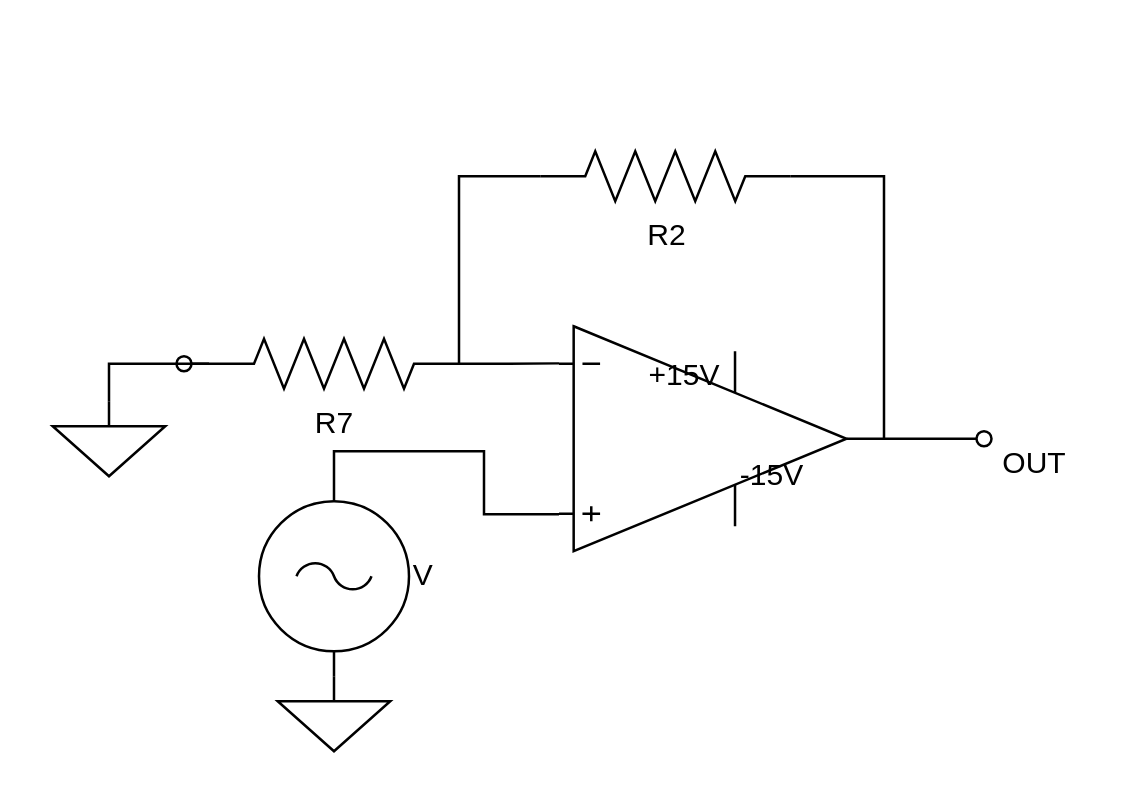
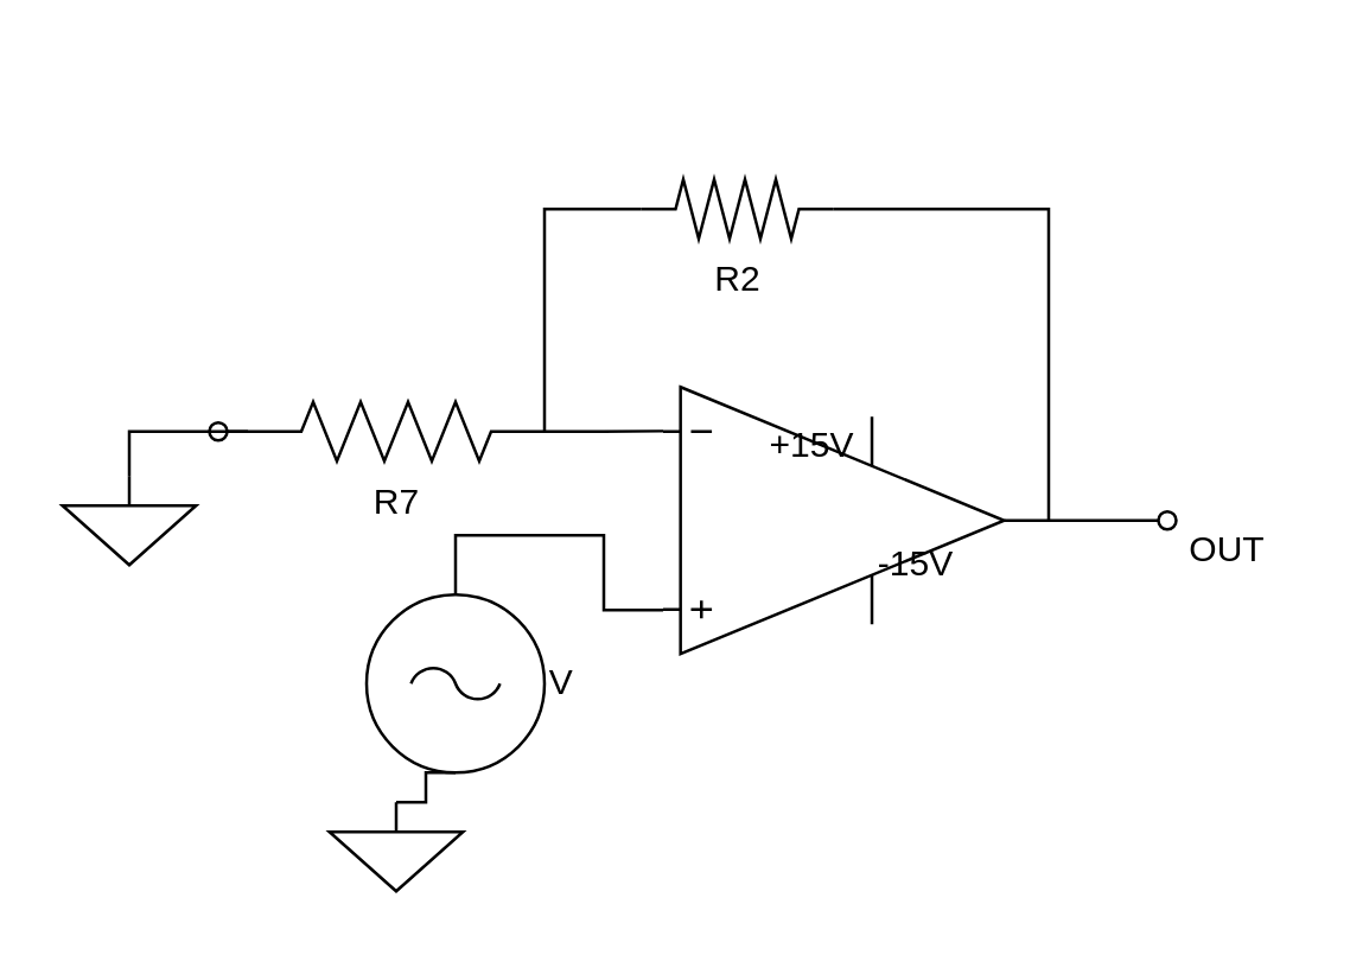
- <mxCell id="10" value="R2" style="pointerEvents=1;verticalLabelPosition=bottom;shadow=0;dashed=0;align=center;html=1;verticalAlign=top;shape=mxgraph.electrical.resistors.resistor_2;" vertex="1" parent="1"><mxGeometry x="215.5" y="60" width="100" height="20" as="geometry" /></mxCell>
+ <mxCell id="10" value="R2" style="pointerEvents=1;verticalLabelPosition=bottom;shadow=0;dashed=0;align=center;html=1;verticalAlign=top;shape=mxgraph.electrical.resistors.resistor_2;" vertex="1" parent="1"><mxGeometry x="215.5" y="60" width="65" height="20" as="geometry" /></mxCell>
- <mxCell id="17" value="V" style="pointerEvents=1;verticalLabelPosition=middle;shadow=0;dashed=0;align=left;html=1;verticalAlign=middle;shape=mxgraph.electrical.signal_sources.ac_source;labelPosition=right;" vertex="1" parent="1"><mxGeometry x="103" y="200" width="60" height="60" as="geometry" /></mxCell>
+ <mxCell id="17" value="V" style="pointerEvents=1;verticalLabelPosition=middle;shadow=0;dashed=0;align=left;html=1;verticalAlign=middle;shape=mxgraph.electrical.signal_sources.ac_source;labelPosition=right;" vertex="1" parent="1"><mxGeometry x="123" y="200" width="60" height="60" as="geometry" /></mxCell>
